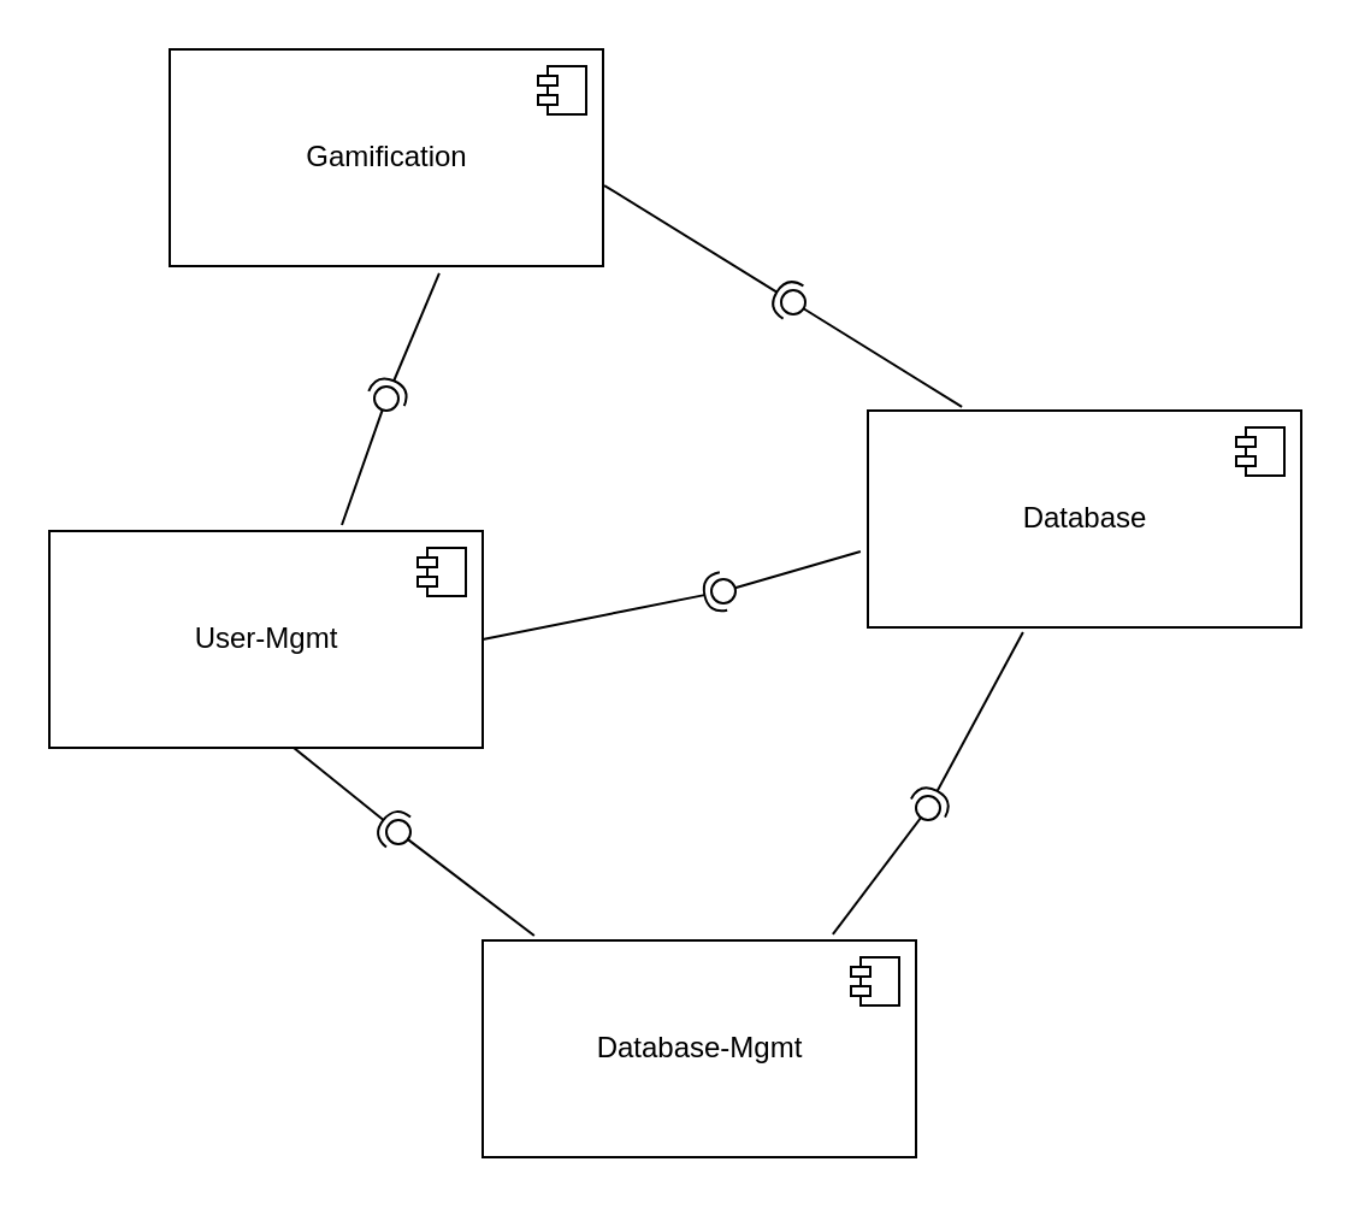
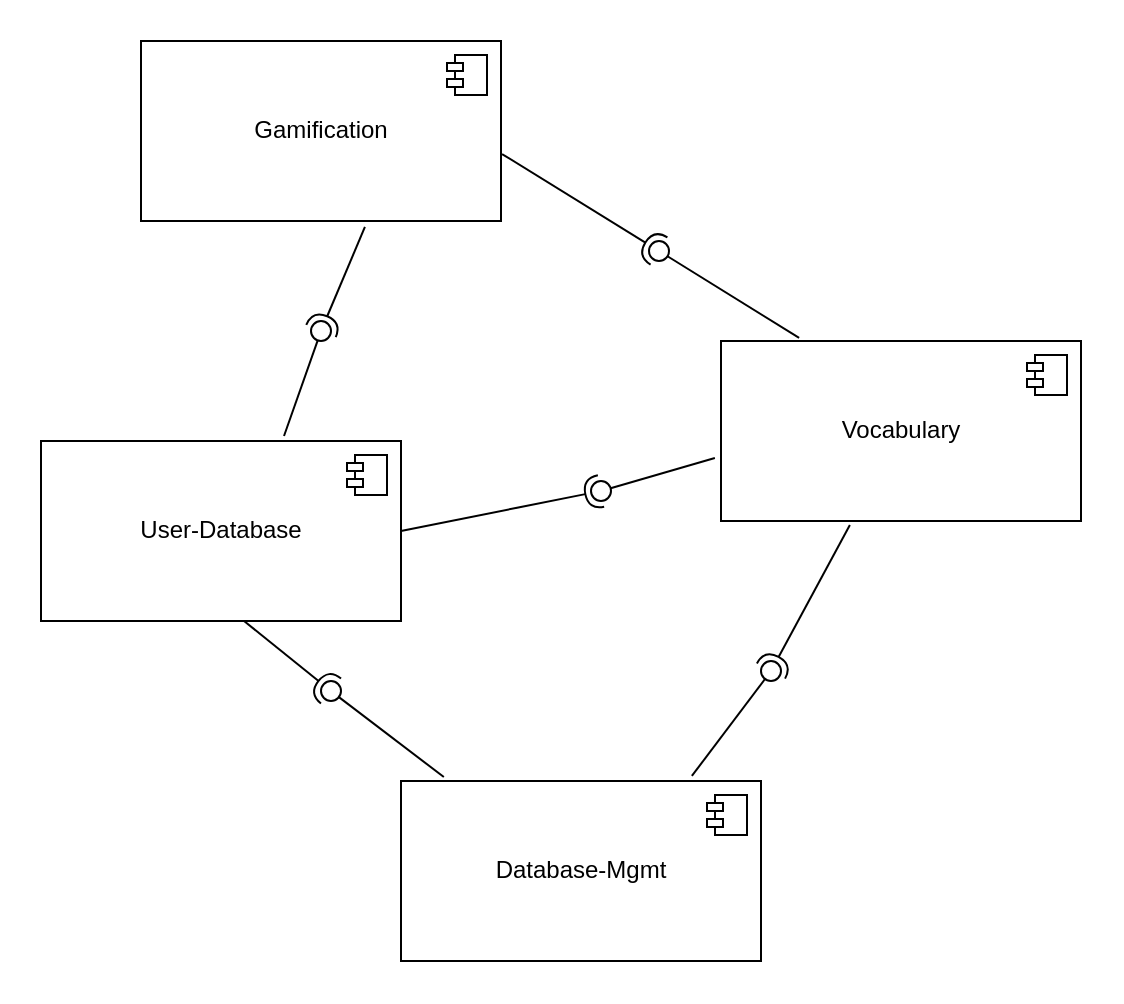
- <mxCell id="4" value="Database" style="html=1;dropTarget=0;" vertex="1" parent="1"><mxGeometry x="360" y="170" width="180" height="90" as="geometry" /></mxCell>
+ <mxCell id="4" value="Vocabulary" style="html=1;dropTarget=0;" vertex="1" parent="1"><mxGeometry x="360" y="170" width="180" height="90" as="geometry" /></mxCell>
- <mxCell id="2" value="User-Mgmt" style="html=1;dropTarget=0;" vertex="1" parent="1"><mxGeometry x="20" y="220" width="180" height="90" as="geometry" /></mxCell>
+ <mxCell id="2" value="User-Database" style="html=1;dropTarget=0;" vertex="1" parent="1"><mxGeometry x="20" y="220" width="180" height="90" as="geometry" /></mxCell>
